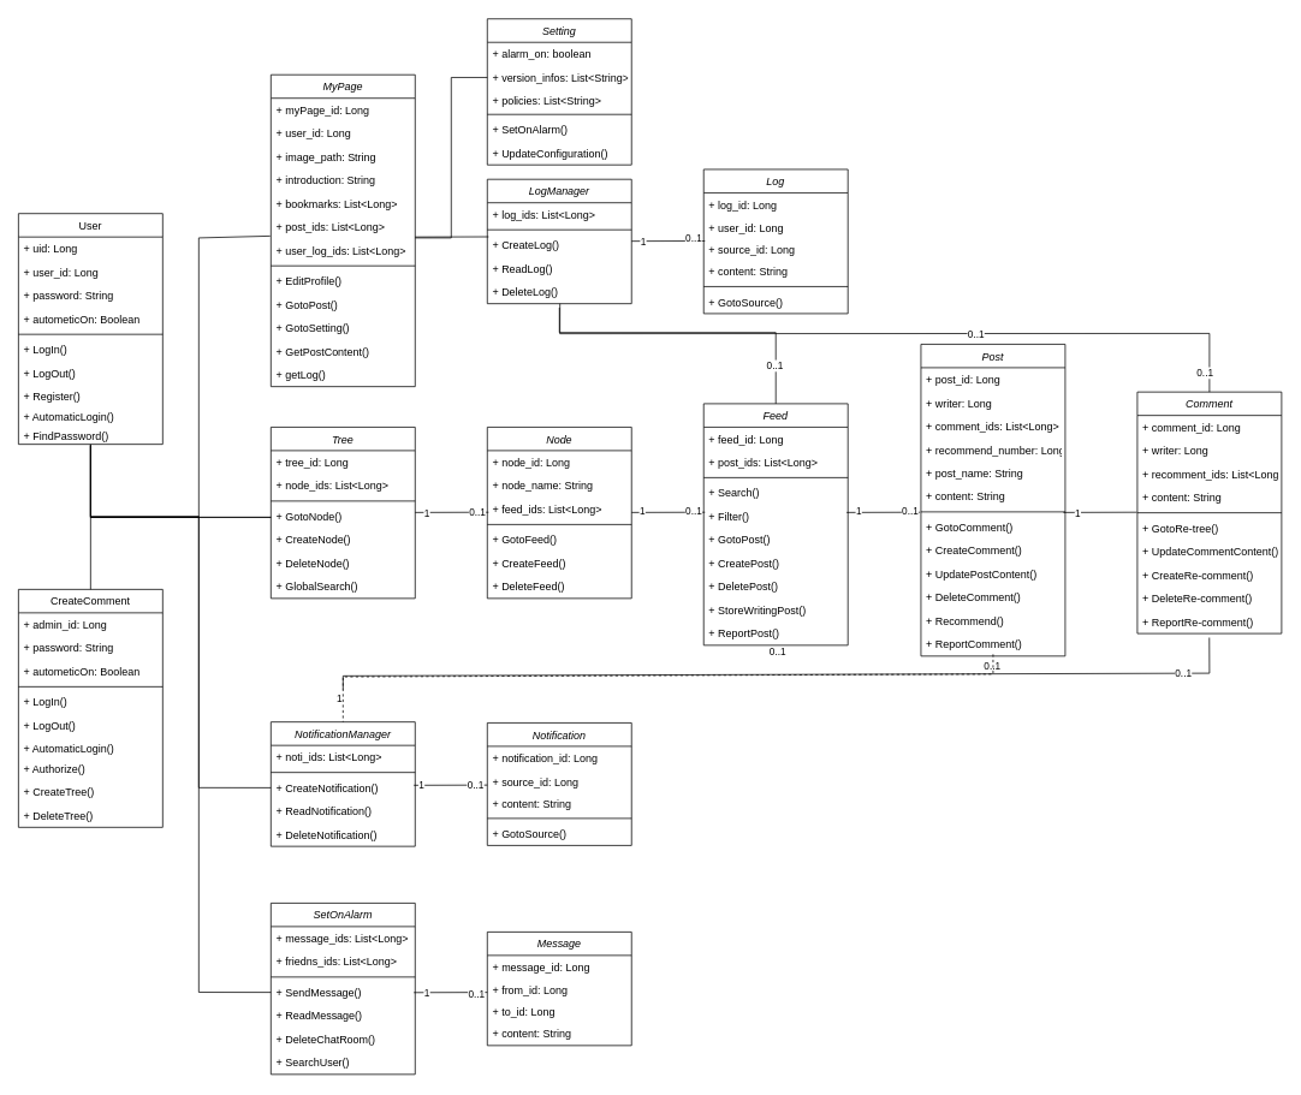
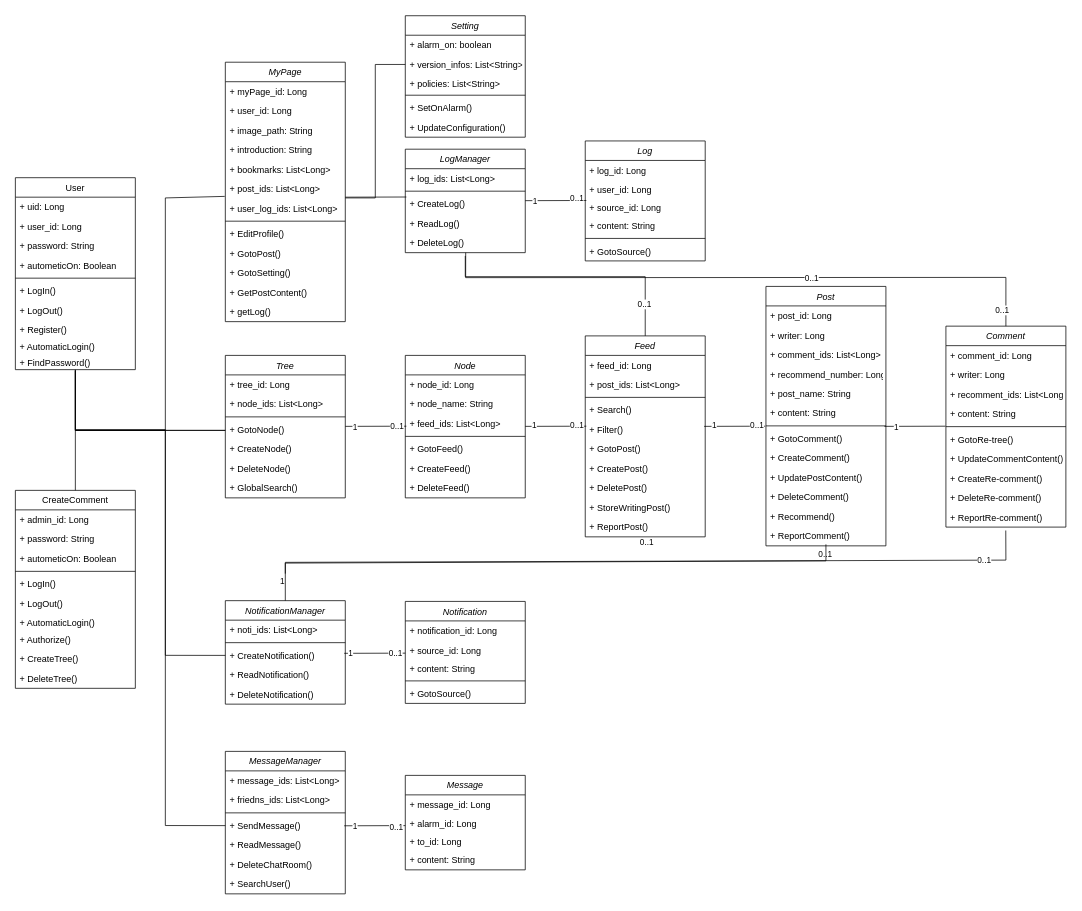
- <mxCell id="169" value="" style="endArrow=none;html=1;rounded=0;exitX=0.5;exitY=0.923;exitDx=0;exitDy=0;exitPerimeter=0;entryX=0.5;entryY=0;entryDx=0;entryDy=0;dashed=1;" parent="1" source="166" target="46" edge="1"><mxGeometry width="50" height="50" relative="1" as="geometry"><mxPoint x="551.44" y="577.41" as="sourcePoint" /><mxPoint x="470" y="577.64" as="targetPoint" /><Array as="points"><mxPoint x="1101" y="747" /><mxPoint x="380" y="750" /></Array></mxGeometry></mxCell>
+ <mxCell id="169" value="" style="endArrow=none;html=1;rounded=0;exitX=0.5;exitY=0.923;exitDx=0;exitDy=0;exitPerimeter=0;entryX=0.5;entryY=0;entryDx=0;entryDy=0;" parent="1" source="166" target="46" edge="1"><mxGeometry width="50" height="50" relative="1" as="geometry"><mxPoint x="551.44" y="577.41" as="sourcePoint" /><mxPoint x="470" y="577.64" as="targetPoint" /><Array as="points"><mxPoint x="1101" y="747" /><mxPoint x="380" y="750" /></Array></mxGeometry></mxCell>
- <mxCell id="97" value="SetOnAlarm" style="swimlane;fontStyle=2;align=center;verticalAlign=top;childLayout=stackLayout;horizontal=1;startSize=26;horizontalStack=0;resizeParent=1;resizeLast=0;collapsible=1;marginBottom=0;rounded=0;shadow=0;strokeWidth=1;" parent="1" vertex="1"><mxGeometry x="300" y="1001.1" width="160" height="190" as="geometry"><mxRectangle x="220" y="120" width="160" height="26" as="alternateBounds" /></mxGeometry></mxCell>
+ <mxCell id="97" value="MessageManager" style="swimlane;fontStyle=2;align=center;verticalAlign=top;childLayout=stackLayout;horizontal=1;startSize=26;horizontalStack=0;resizeParent=1;resizeLast=0;collapsible=1;marginBottom=0;rounded=0;shadow=0;strokeWidth=1;" parent="1" vertex="1"><mxGeometry x="300" y="1001.1" width="160" height="190" as="geometry"><mxRectangle x="220" y="120" width="160" height="26" as="alternateBounds" /></mxGeometry></mxCell>
- <mxCell id="107" value="+ from_id: Long" style="text;align=left;verticalAlign=top;spacingLeft=4;spacingRight=4;overflow=hidden;rotatable=0;points=[[0,0.5],[1,0.5]];portConstraint=eastwest;rounded=0;shadow=0;html=0;" parent="105" vertex="1"><mxGeometry y="52" width="160" height="24" as="geometry" /></mxCell>
+ <mxCell id="107" value="+ alarm_id: Long" style="text;align=left;verticalAlign=top;spacingLeft=4;spacingRight=4;overflow=hidden;rotatable=0;points=[[0,0.5],[1,0.5]];portConstraint=eastwest;rounded=0;shadow=0;html=0;" parent="105" vertex="1"><mxGeometry y="52" width="160" height="24" as="geometry" /></mxCell>
